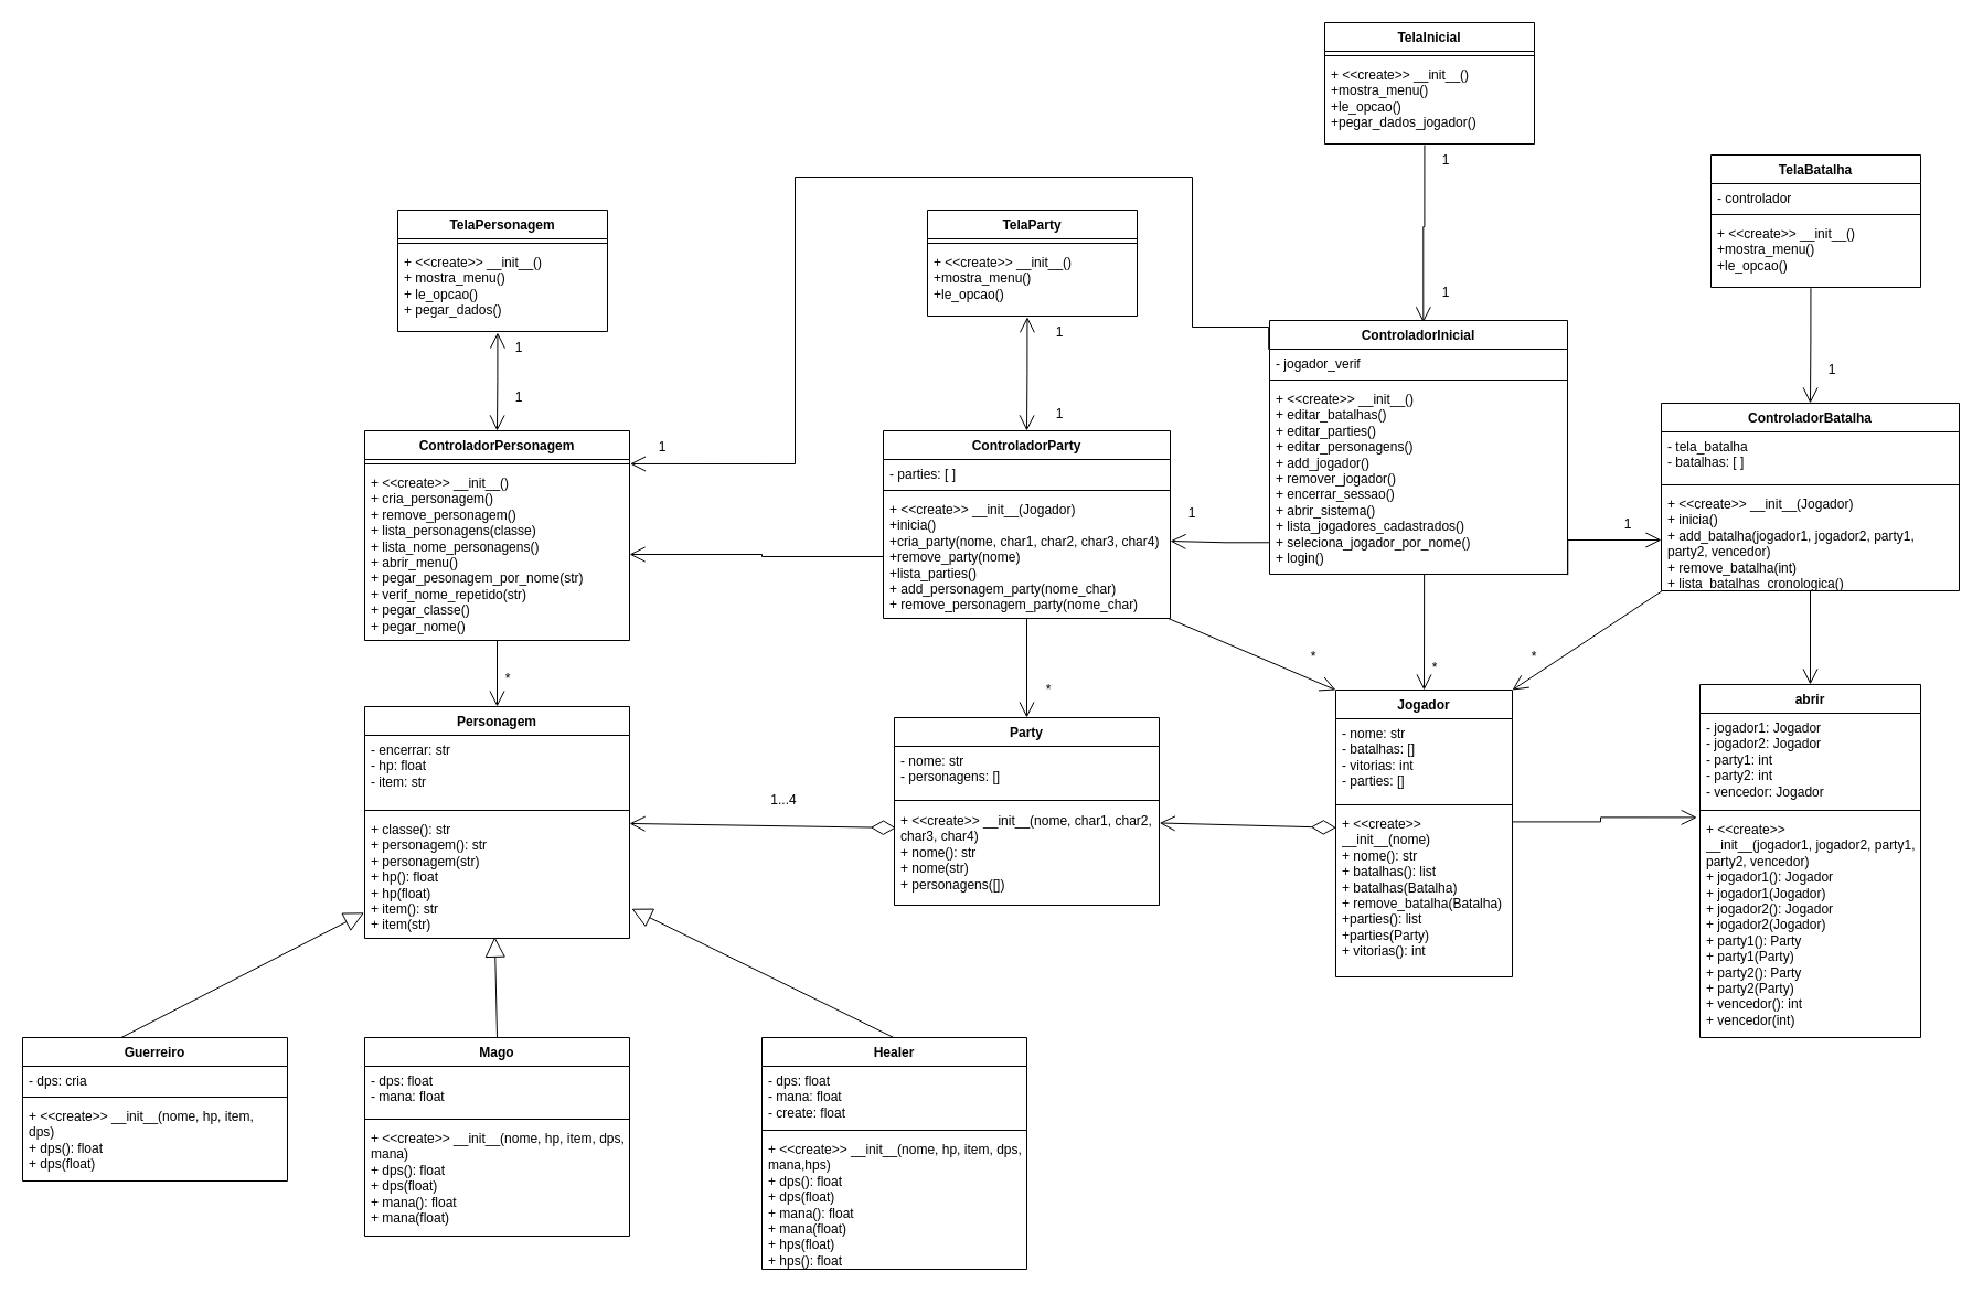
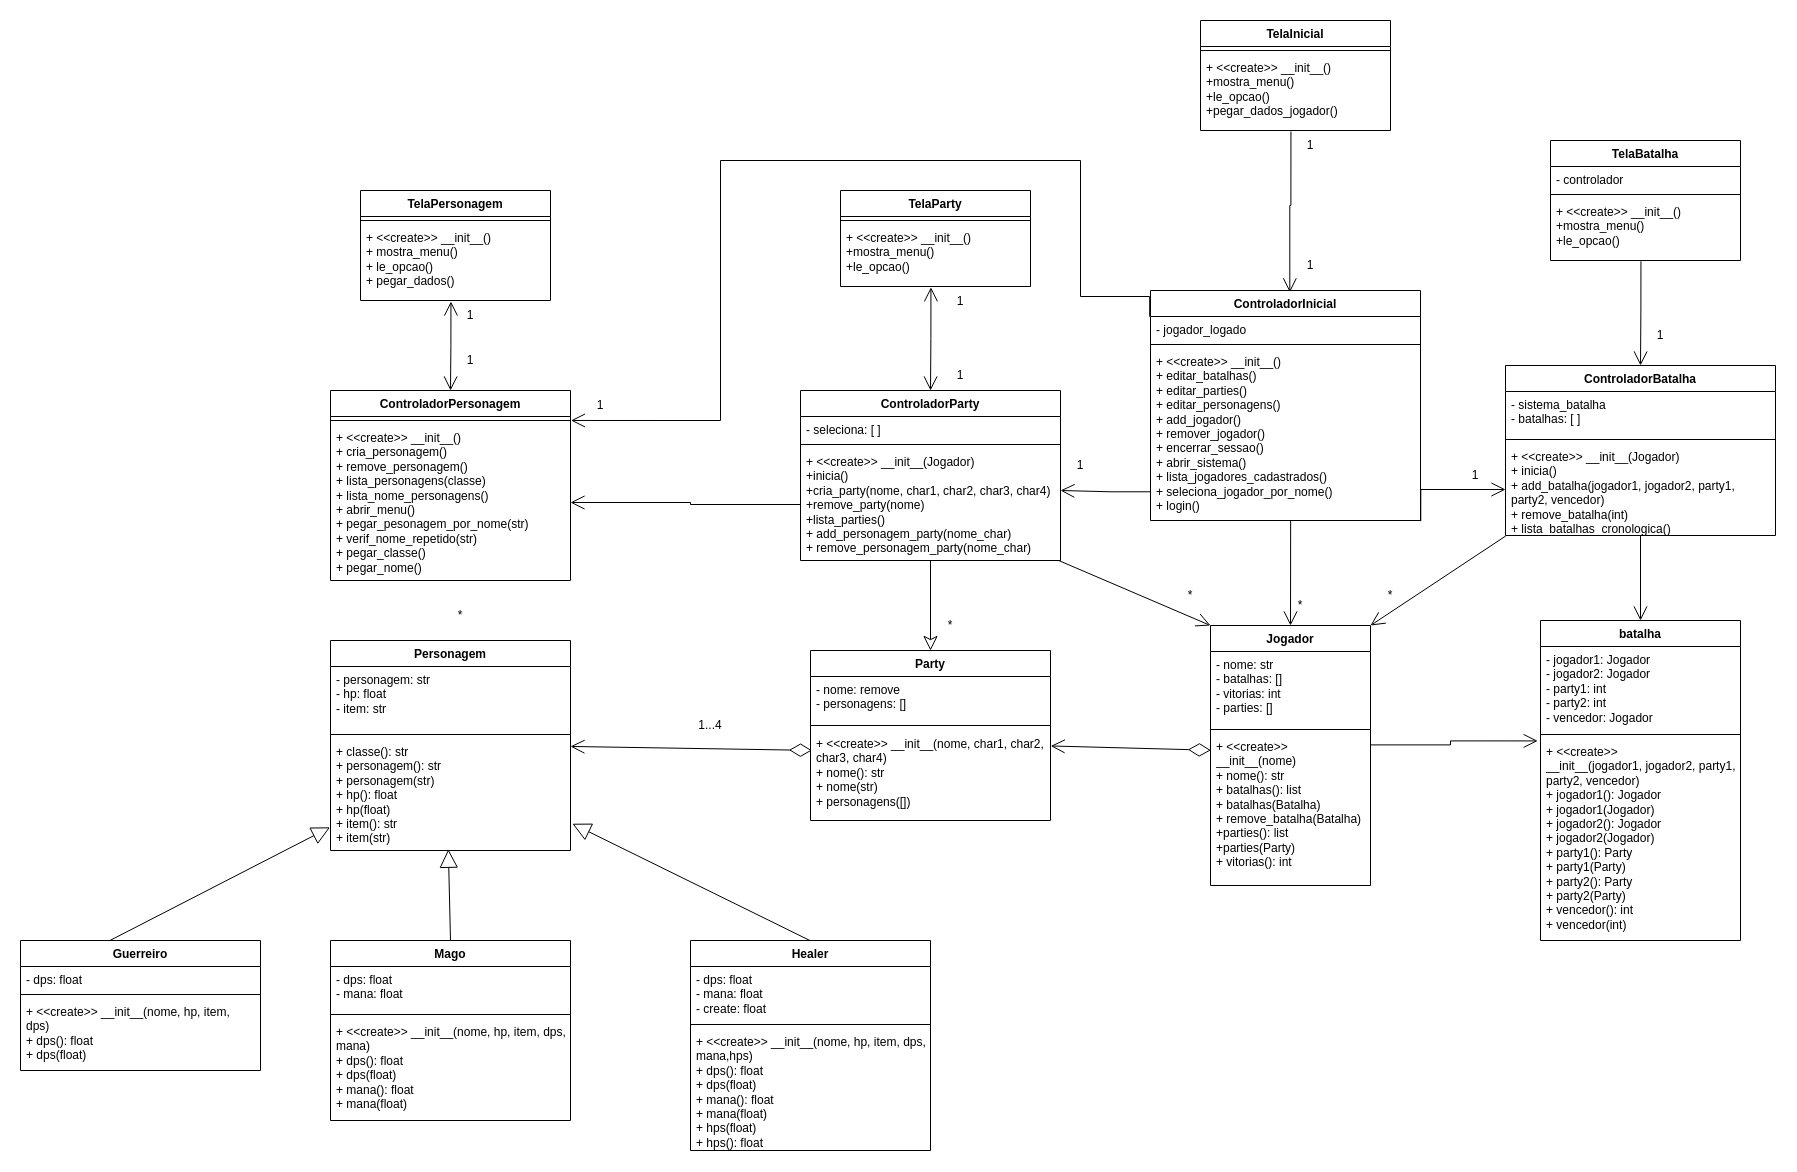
- <mxCell id="89" value="- jogador_verif" style="text;strokeColor=none;fillColor=none;align=left;verticalAlign=top;spacingLeft=4;spacingRight=4;overflow=hidden;rotatable=0;points=[[0,0.5],[1,0.5]];portConstraint=eastwest;whiteSpace=wrap;html=1;" parent="88" vertex="1"><mxGeometry y="26" width="270" height="24" as="geometry" /></mxCell>
+ <mxCell id="89" value="- jogador_logado" style="text;strokeColor=none;fillColor=none;align=left;verticalAlign=top;spacingLeft=4;spacingRight=4;overflow=hidden;rotatable=0;points=[[0,0.5],[1,0.5]];portConstraint=eastwest;whiteSpace=wrap;html=1;" parent="88" vertex="1"><mxGeometry y="26" width="270" height="24" as="geometry" /></mxCell>
- <mxCell id="67" value="- tela_batalha&lt;br&gt;&lt;div&gt;- batalhas: [ ]&lt;/div&gt;" style="text;strokeColor=none;fillColor=none;align=left;verticalAlign=top;spacingLeft=4;spacingRight=4;overflow=hidden;rotatable=0;points=[[0,0.5],[1,0.5]];portConstraint=eastwest;whiteSpace=wrap;html=1;" parent="66" vertex="1"><mxGeometry y="26" width="270" height="44" as="geometry" /></mxCell>
+ <mxCell id="67" value="- sistema_batalha&lt;br&gt;&lt;div&gt;- batalhas: [ ]&lt;/div&gt;" style="text;strokeColor=none;fillColor=none;align=left;verticalAlign=top;spacingLeft=4;spacingRight=4;overflow=hidden;rotatable=0;points=[[0,0.5],[1,0.5]];portConstraint=eastwest;whiteSpace=wrap;html=1;" parent="66" vertex="1"><mxGeometry y="26" width="270" height="44" as="geometry" /></mxCell>
- <mxCell id="49" value="&lt;div&gt;- parties: [ ]&lt;/div&gt;" style="text;strokeColor=none;fillColor=none;align=left;verticalAlign=top;spacingLeft=4;spacingRight=4;overflow=hidden;rotatable=0;points=[[0,0.5],[1,0.5]];portConstraint=eastwest;whiteSpace=wrap;html=1;" parent="48" vertex="1"><mxGeometry y="26" width="260" height="24" as="geometry" /></mxCell>
+ <mxCell id="49" value="&lt;div&gt;- seleciona: [ ]&lt;/div&gt;" style="text;strokeColor=none;fillColor=none;align=left;verticalAlign=top;spacingLeft=4;spacingRight=4;overflow=hidden;rotatable=0;points=[[0,0.5],[1,0.5]];portConstraint=eastwest;whiteSpace=wrap;html=1;" parent="48" vertex="1"><mxGeometry y="26" width="260" height="24" as="geometry" /></mxCell>
- <mxCell id="43" style="edgeStyle=orthogonalEdgeStyle;rounded=0;orthogonalLoop=1;jettySize=auto;html=1;exitX=0.5;exitY=1;exitDx=0;exitDy=0;endArrow=open;endFill=0;startSize=12;endSize=12;" parent="1" source="40" target="2" edge="1"><mxGeometry relative="1" as="geometry"><mxPoint x="380" y="600" as="sourcePoint" /><mxPoint x="550" y="600" as="targetPoint" /></mxGeometry></mxCell>
- <mxCell id="14" value="abrir" style="swimlane;fontStyle=1;align=center;verticalAlign=top;childLayout=stackLayout;horizontal=1;startSize=26;horizontalStack=0;resizeParent=1;resizeParentMax=0;resizeLast=0;collapsible=1;marginBottom=0;whiteSpace=wrap;html=1;" parent="1" vertex="1"><mxGeometry x="1540" y="620" width="200" height="320" as="geometry" /></mxCell>
+ <mxCell id="14" value="batalha" style="swimlane;fontStyle=1;align=center;verticalAlign=top;childLayout=stackLayout;horizontal=1;startSize=26;horizontalStack=0;resizeParent=1;resizeParentMax=0;resizeLast=0;collapsible=1;marginBottom=0;whiteSpace=wrap;html=1;" parent="1" vertex="1"><mxGeometry x="1540" y="620" width="200" height="320" as="geometry" /></mxCell>
- <mxCell id="52" style="edgeStyle=orthogonalEdgeStyle;rounded=0;orthogonalLoop=1;jettySize=auto;html=1;exitX=0.5;exitY=1;exitDx=0;exitDy=0;endArrow=open;endFill=0;startSize=12;endSize=12;entryX=0.5;entryY=0;entryDx=0;entryDy=0;" parent="1" source="48" target="10" edge="1"><mxGeometry relative="1" as="geometry"><mxPoint x="860" y="570" as="sourcePoint" /><mxPoint x="930" y="610" as="targetPoint" /></mxGeometry></mxCell>
+ <mxCell id="52" style="edgeStyle=orthogonalEdgeStyle;rounded=0;orthogonalLoop=1;jettySize=auto;html=1;exitX=0.5;exitY=1;exitDx=0;exitDy=0;endArrow=classic;endFill=0;startSize=12;endSize=12;entryX=0.5;entryY=0;entryDx=0;entryDy=0;" parent="1" source="48" target="10" edge="1"><mxGeometry relative="1" as="geometry"><mxPoint x="860" y="570" as="sourcePoint" /><mxPoint x="930" y="610" as="targetPoint" /></mxGeometry></mxCell>
- <mxCell id="3" value="- encerrar: str&lt;div&gt;&lt;div&gt;- hp: float&lt;/div&gt;&lt;div&gt;- item: str&lt;/div&gt;&lt;/div&gt;" style="text;strokeColor=none;fillColor=none;align=left;verticalAlign=top;spacingLeft=4;spacingRight=4;overflow=hidden;rotatable=0;points=[[0,0.5],[1,0.5]];portConstraint=eastwest;whiteSpace=wrap;html=1;" parent="2" vertex="1"><mxGeometry y="26" width="240" height="64" as="geometry" /></mxCell>
+ <mxCell id="3" value="- personagem: str&lt;div&gt;&lt;div&gt;- hp: float&lt;/div&gt;&lt;div&gt;- item: str&lt;/div&gt;&lt;/div&gt;" style="text;strokeColor=none;fillColor=none;align=left;verticalAlign=top;spacingLeft=4;spacingRight=4;overflow=hidden;rotatable=0;points=[[0,0.5],[1,0.5]];portConstraint=eastwest;whiteSpace=wrap;html=1;" parent="2" vertex="1"><mxGeometry y="26" width="240" height="64" as="geometry" /></mxCell>
- <mxCell id="11" value="- nome: str&lt;div&gt;- personagens: []&lt;/div&gt;" style="text;strokeColor=none;fillColor=none;align=left;verticalAlign=top;spacingLeft=4;spacingRight=4;overflow=hidden;rotatable=0;points=[[0,0.5],[1,0.5]];portConstraint=eastwest;whiteSpace=wrap;html=1;" parent="10" vertex="1"><mxGeometry y="26" width="240" height="44" as="geometry" /></mxCell>
+ <mxCell id="11" value="- nome: remove&lt;div&gt;- personagens: []&lt;/div&gt;" style="text;strokeColor=none;fillColor=none;align=left;verticalAlign=top;spacingLeft=4;spacingRight=4;overflow=hidden;rotatable=0;points=[[0,0.5],[1,0.5]];portConstraint=eastwest;whiteSpace=wrap;html=1;" parent="10" vertex="1"><mxGeometry y="26" width="240" height="44" as="geometry" /></mxCell>
- <mxCell id="19" value="- dps: cria" style="text;strokeColor=none;fillColor=none;align=left;verticalAlign=top;spacingLeft=4;spacingRight=4;overflow=hidden;rotatable=0;points=[[0,0.5],[1,0.5]];portConstraint=eastwest;whiteSpace=wrap;html=1;" parent="18" vertex="1"><mxGeometry y="26" width="240" height="24" as="geometry" /></mxCell>
+ <mxCell id="19" value="- dps: float" style="text;strokeColor=none;fillColor=none;align=left;verticalAlign=top;spacingLeft=4;spacingRight=4;overflow=hidden;rotatable=0;points=[[0,0.5],[1,0.5]];portConstraint=eastwest;whiteSpace=wrap;html=1;" parent="18" vertex="1"><mxGeometry y="26" width="240" height="24" as="geometry" /></mxCell>
